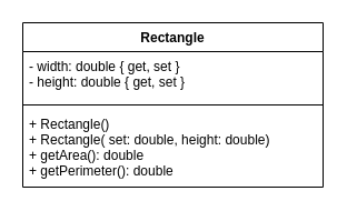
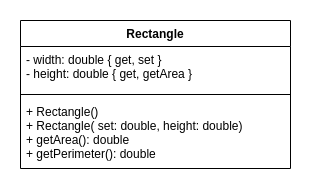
- <mxCell id="3" value="- width: double { get, set }&#10;- height: double { get, set }" style="text;strokeColor=none;fillColor=none;align=left;verticalAlign=top;spacingLeft=4;spacingRight=4;overflow=hidden;rotatable=0;points=[[0,0.5],[1,0.5]];portConstraint=eastwest;" vertex="1" parent="2"><mxGeometry y="26" width="270" height="44" as="geometry" /></mxCell>
+ <mxCell id="3" value="- width: double { get, set }&#10;- height: double { get, getArea }" style="text;strokeColor=none;fillColor=none;align=left;verticalAlign=top;spacingLeft=4;spacingRight=4;overflow=hidden;rotatable=0;points=[[0,0.5],[1,0.5]];portConstraint=eastwest;" vertex="1" parent="2"><mxGeometry y="26" width="270" height="44" as="geometry" /></mxCell>
